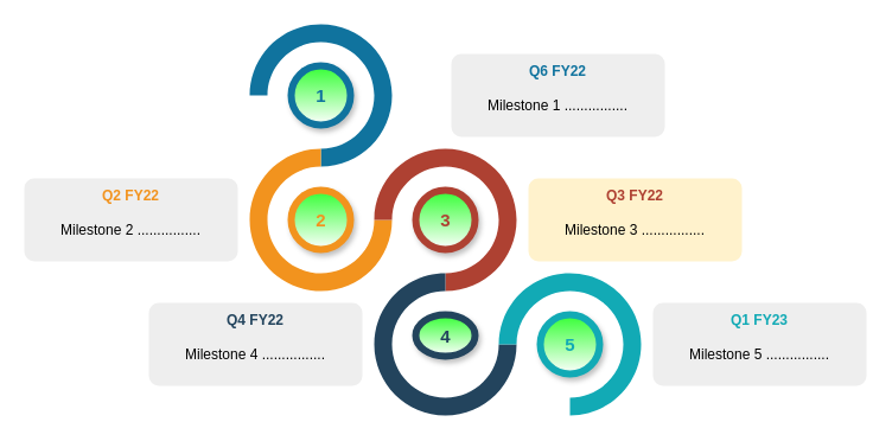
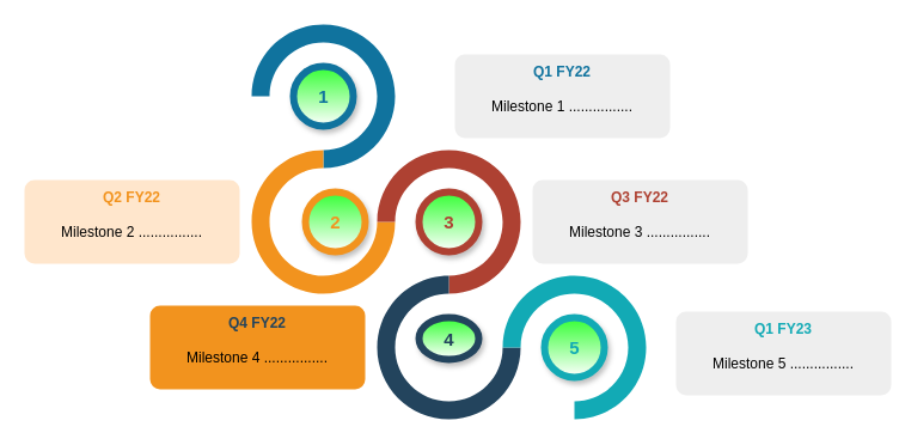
- <mxCell id="12" value="&lt;b style=&quot;color: rgb(16 , 115 , 158)&quot;&gt;Q6 FY22&lt;/b&gt;&lt;br&gt;&lt;br&gt;Milestone 1 ................" style="rounded=1;strokeColor=none;fillColor=#EEEEEE;align=center;arcSize=12;verticalAlign=top;whiteSpace=wrap;html=1;fontSize=12;spacing=3;shadow=0;" vertex="1" parent="1"><mxGeometry x="380" y="45" width="180" height="70" as="geometry" /></mxCell>
+ <mxCell id="12" value="&lt;b style=&quot;color: rgb(16 , 115 , 158)&quot;&gt;Q1 FY22&lt;/b&gt;&lt;br&gt;&lt;br&gt;Milestone 1 ................" style="rounded=1;strokeColor=none;fillColor=#EEEEEE;align=center;arcSize=12;verticalAlign=top;whiteSpace=wrap;html=1;fontSize=12;spacing=3;shadow=0;" vertex="1" parent="1"><mxGeometry x="380" y="45" width="180" height="70" as="geometry" /></mxCell>
- <mxCell id="13" value="&lt;font style=&quot;font-size: 10px&quot;&gt;&lt;font style=&quot;font-size: 12px&quot; color=&quot;#F2931E&quot;&gt;&lt;b&gt;Q2 FY22&lt;/b&gt;&lt;/font&gt;&lt;br&gt;&lt;br&gt;&lt;span style=&quot;font-size: 12px&quot;&gt;Milestone 2 ................&lt;/span&gt;&lt;br&gt;&lt;/font&gt;" style="rounded=1;strokeColor=none;fillColor=#EEEEEE;align=center;arcSize=12;verticalAlign=top;whiteSpace=wrap;html=1;fontSize=12;spacing=3;shadow=0;" vertex="1" parent="1"><mxGeometry x="20" y="150" width="180" height="70" as="geometry" /></mxCell>
+ <mxCell id="13" value="&lt;font style=&quot;font-size: 10px&quot;&gt;&lt;font style=&quot;font-size: 12px&quot; color=&quot;#F2931E&quot;&gt;&lt;b&gt;Q2 FY22&lt;/b&gt;&lt;/font&gt;&lt;br&gt;&lt;br&gt;&lt;span style=&quot;font-size: 12px&quot;&gt;Milestone 2 ................&lt;/span&gt;&lt;br&gt;&lt;/font&gt;" style="rounded=1;strokeColor=none;fillColor=#ffe6cc;align=center;arcSize=12;verticalAlign=top;whiteSpace=wrap;html=1;fontSize=12;spacing=3;shadow=0;" vertex="1" parent="1"><mxGeometry x="20" y="150" width="180" height="70" as="geometry" /></mxCell>
- <mxCell id="8" value="2" style="shape=ellipse;strokeWidth=6;strokeColor=#F2931E;fontSize=15;html=1;fontStyle=1;fontColor=#F2931E;shadow=1;fillColor=#33FF33;gradientColor=#ffffff;" vertex="1" parent="1"><mxGeometry x="245" y="160" width="50" height="50" as="geometry" /></mxCell>
+ <mxCell id="8" value="2" style="shape=ellipse;strokeWidth=6;strokeColor=#F2931E;fontSize=15;html=1;fontStyle=1;fontColor=#F2931E;shadow=1;fillColor=#33FF33;gradientColor=#ffffff;" vertex="1" parent="1"><mxGeometry x="255" y="160" width="50" height="50" as="geometry" /></mxCell>
- <mxCell id="14" value="&lt;font&gt;&lt;font color=&quot;#ae4132&quot;&gt;&lt;b&gt;Q3 FY22&lt;/b&gt;&lt;/font&gt;&lt;br&gt;&lt;span style=&quot;font-size: 10px&quot;&gt;&lt;br&gt;&lt;/span&gt;Milestone 3 ................&lt;br&gt;&lt;/font&gt;" style="rounded=1;strokeColor=none;fillColor=#fff2cc;align=center;arcSize=12;verticalAlign=top;whiteSpace=wrap;html=1;fontSize=12;spacing=3;shadow=0;" vertex="1" parent="1"><mxGeometry x="445" y="150" width="180" height="70" as="geometry" /></mxCell>
+ <mxCell id="14" value="&lt;font&gt;&lt;font color=&quot;#ae4132&quot;&gt;&lt;b&gt;Q3 FY22&lt;/b&gt;&lt;/font&gt;&lt;br&gt;&lt;span style=&quot;font-size: 10px&quot;&gt;&lt;br&gt;&lt;/span&gt;Milestone 3 ................&lt;br&gt;&lt;/font&gt;" style="rounded=1;strokeColor=none;fillColor=#EEEEEE;align=center;arcSize=12;verticalAlign=top;whiteSpace=wrap;html=1;fontSize=12;spacing=3;shadow=0;" vertex="1" parent="1"><mxGeometry x="445" y="150" width="180" height="70" as="geometry" /></mxCell>
- <mxCell id="15" value="&lt;font style=&quot;font-size: 10px&quot;&gt;&lt;font style=&quot;font-size: 12px&quot; color=&quot;#23445D&quot;&gt;&lt;b&gt;Q4 FY22&lt;/b&gt;&lt;/font&gt;&lt;br&gt;&lt;br&gt;&lt;span style=&quot;font-size: 12px&quot;&gt;Milestone 4 ................&lt;/span&gt;&lt;br&gt;&lt;/font&gt;" style="rounded=1;strokeColor=none;fillColor=#EEEEEE;align=center;arcSize=12;verticalAlign=top;whiteSpace=wrap;html=1;fontSize=12;spacing=3;shadow=0;" vertex="1" parent="1"><mxGeometry x="125" y="255" width="180" height="70" as="geometry" /></mxCell>
+ <mxCell id="15" value="&lt;font style=&quot;font-size: 10px&quot;&gt;&lt;font style=&quot;font-size: 12px&quot; color=&quot;#23445D&quot;&gt;&lt;b&gt;Q4 FY22&lt;/b&gt;&lt;/font&gt;&lt;br&gt;&lt;br&gt;&lt;span style=&quot;font-size: 12px&quot;&gt;Milestone 4 ................&lt;/span&gt;&lt;br&gt;&lt;/font&gt;" style="rounded=1;strokeColor=none;fillColor=#f2931e;align=center;arcSize=12;verticalAlign=top;whiteSpace=wrap;html=1;fontSize=12;spacing=3;shadow=0;" vertex="1" parent="1"><mxGeometry x="125" y="255" width="180" height="70" as="geometry" /></mxCell>
- <mxCell id="16" value="&lt;font style=&quot;font-size: 10px&quot;&gt;&lt;font style=&quot;font-size: 12px&quot; color=&quot;#12AAB5&quot;&gt;&lt;b&gt;Q1 FY23&lt;/b&gt;&lt;/font&gt;&lt;br&gt;&lt;br&gt;&lt;span style=&quot;font-size: 12px&quot;&gt;Milestone 5 ................&lt;/span&gt;&lt;br&gt;&lt;/font&gt;" style="rounded=1;strokeColor=none;fillColor=#EEEEEE;align=center;arcSize=12;verticalAlign=top;whiteSpace=wrap;html=1;fontSize=12;spacing=3;shadow=0;" vertex="1" parent="1"><mxGeometry x="550" y="255" width="180" height="70" as="geometry" /></mxCell>
+ <mxCell id="16" value="&lt;font style=&quot;font-size: 10px&quot;&gt;&lt;font style=&quot;font-size: 12px&quot; color=&quot;#12AAB5&quot;&gt;&lt;b&gt;Q1 FY23&lt;/b&gt;&lt;/font&gt;&lt;br&gt;&lt;br&gt;&lt;span style=&quot;font-size: 12px&quot;&gt;Milestone 5 ................&lt;/span&gt;&lt;br&gt;&lt;/font&gt;" style="rounded=1;strokeColor=none;fillColor=#EEEEEE;align=center;arcSize=12;verticalAlign=top;whiteSpace=wrap;html=1;fontSize=12;spacing=3;shadow=0;" vertex="1" parent="1"><mxGeometry x="565" y="260" width="180" height="70" as="geometry" /></mxCell>
